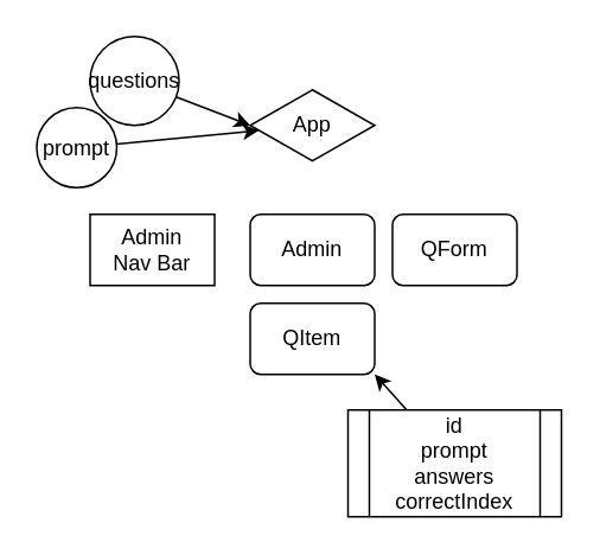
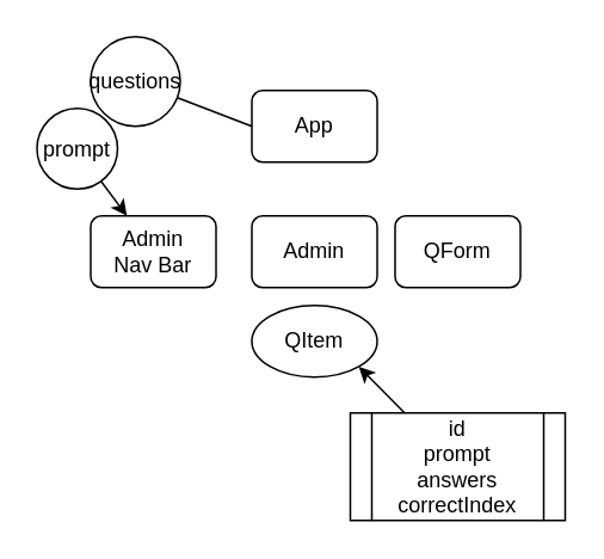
- <mxCell id="7" style="edgeStyle=none;html=1;entryX=0;entryY=0.5;entryDx=0;entryDy=0;" edge="1" parent="1" source="8" target="2"><mxGeometry relative="1" as="geometry" /></mxCell>
+ <mxCell id="7" style="edgeStyle=none;html=1;entryX=0;entryY=0.5;entryDx=0;entryDy=0;endArrow=none;" edge="1" parent="1" source="8" target="2"><mxGeometry relative="1" as="geometry" /></mxCell>
- <mxCell id="2" value="App" style="rhombus;whiteSpace=wrap;html=1;" vertex="1" parent="1"><mxGeometry x="140" y="50" width="70" height="40" as="geometry" /></mxCell>
+ <mxCell id="2" value="App" style="rounded=1;whiteSpace=wrap;html=1;" vertex="1" parent="1"><mxGeometry x="140" y="50" width="70" height="40" as="geometry" /></mxCell>
- <mxCell id="9" style="edgeStyle=none;html=1;" edge="1" parent="1" source="10" target="2"><mxGeometry relative="1" as="geometry" /></mxCell>
+ <mxCell id="9" style="edgeStyle=none;html=1;" edge="1" parent="1" source="10" target="3"><mxGeometry relative="1" as="geometry" /></mxCell>
- <mxCell id="3" value="Admin&lt;br&gt;Nav Bar" style="whiteSpace=wrap;html=1;rounded=0;" vertex="1" parent="1"><mxGeometry x="50" y="120" width="70" height="40" as="geometry" /></mxCell>
+ <mxCell id="3" value="Admin&lt;br&gt;Nav Bar" style="rounded=1;whiteSpace=wrap;html=1;" vertex="1" parent="1"><mxGeometry x="50" y="120" width="70" height="40" as="geometry" /></mxCell>
- <mxCell id="4" value="QItem" style="rounded=1;whiteSpace=wrap;html=1;" vertex="1" parent="1"><mxGeometry x="140" y="170" width="70" height="40" as="geometry" /></mxCell>
+ <mxCell id="4" value="QItem" style="ellipse;whiteSpace=wrap;html=1;" vertex="1" parent="1"><mxGeometry x="140" y="170" width="70" height="40" as="geometry" /></mxCell>
